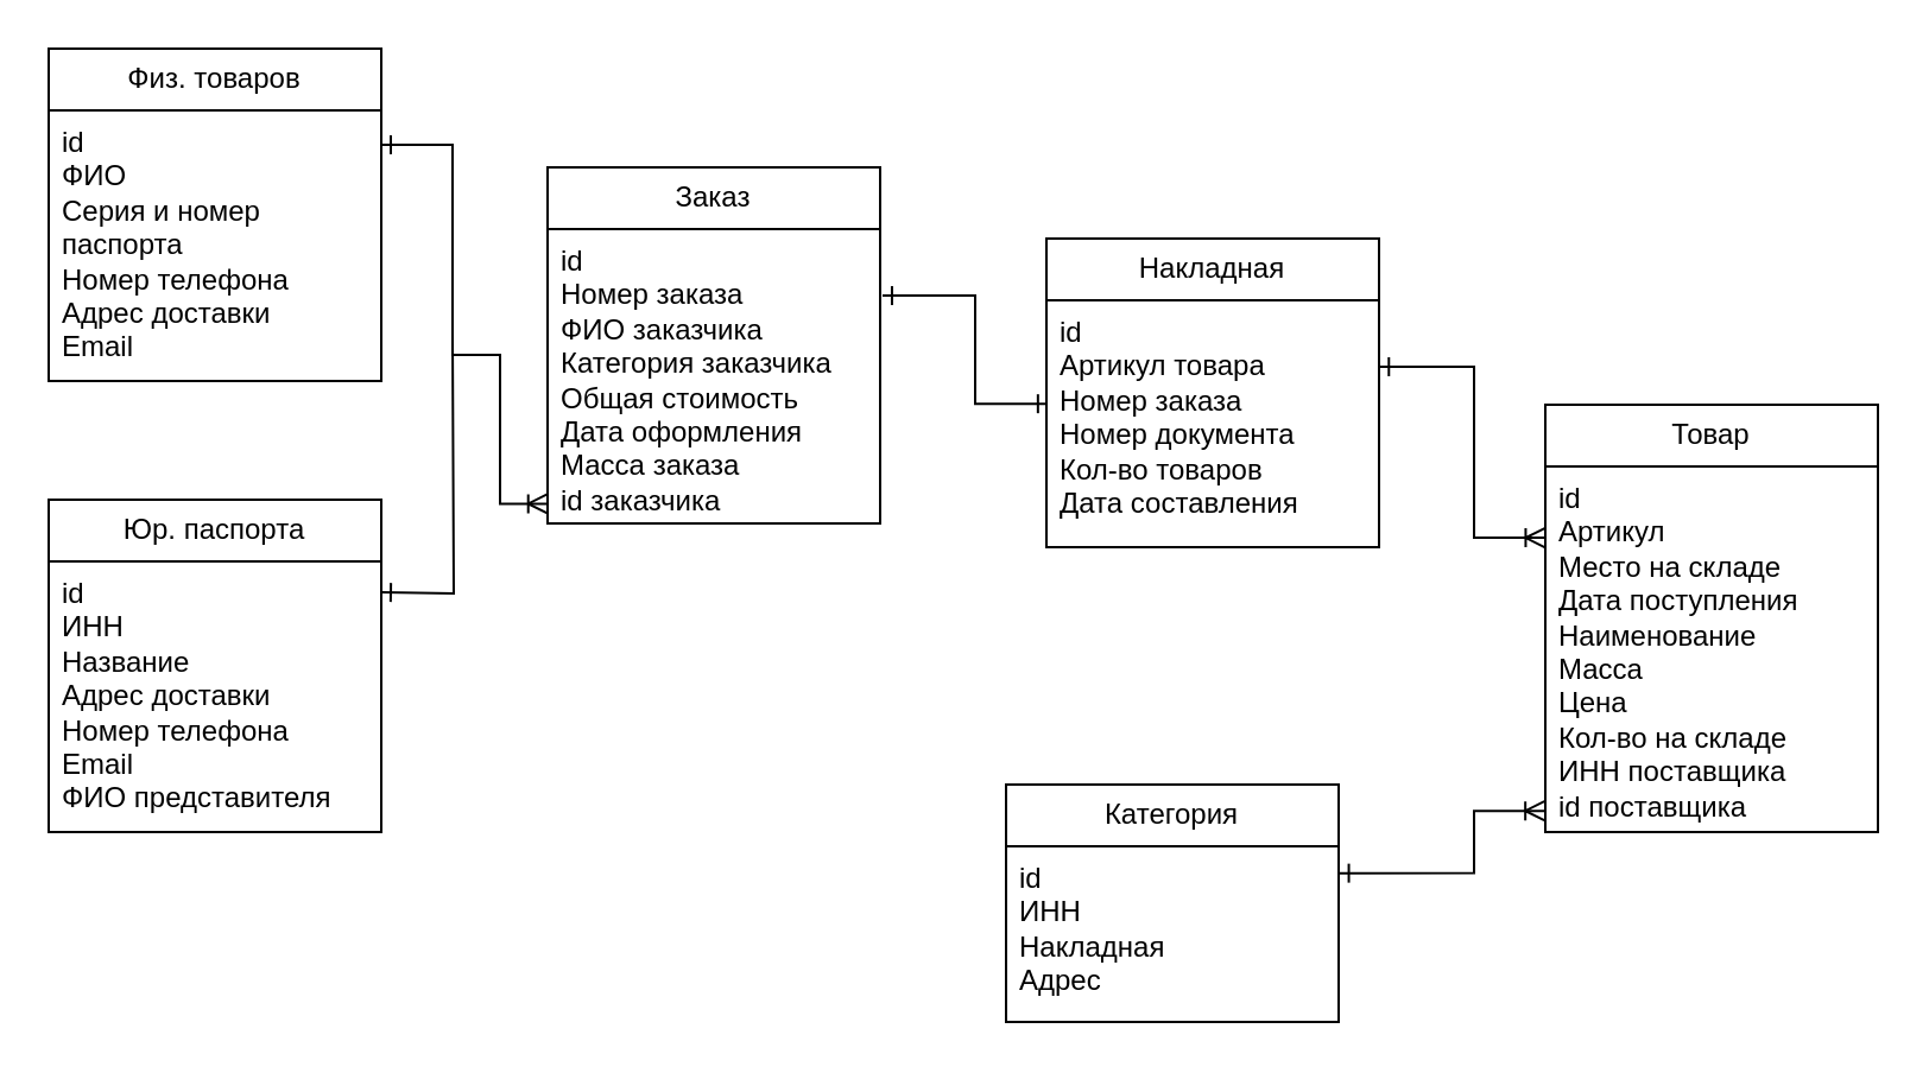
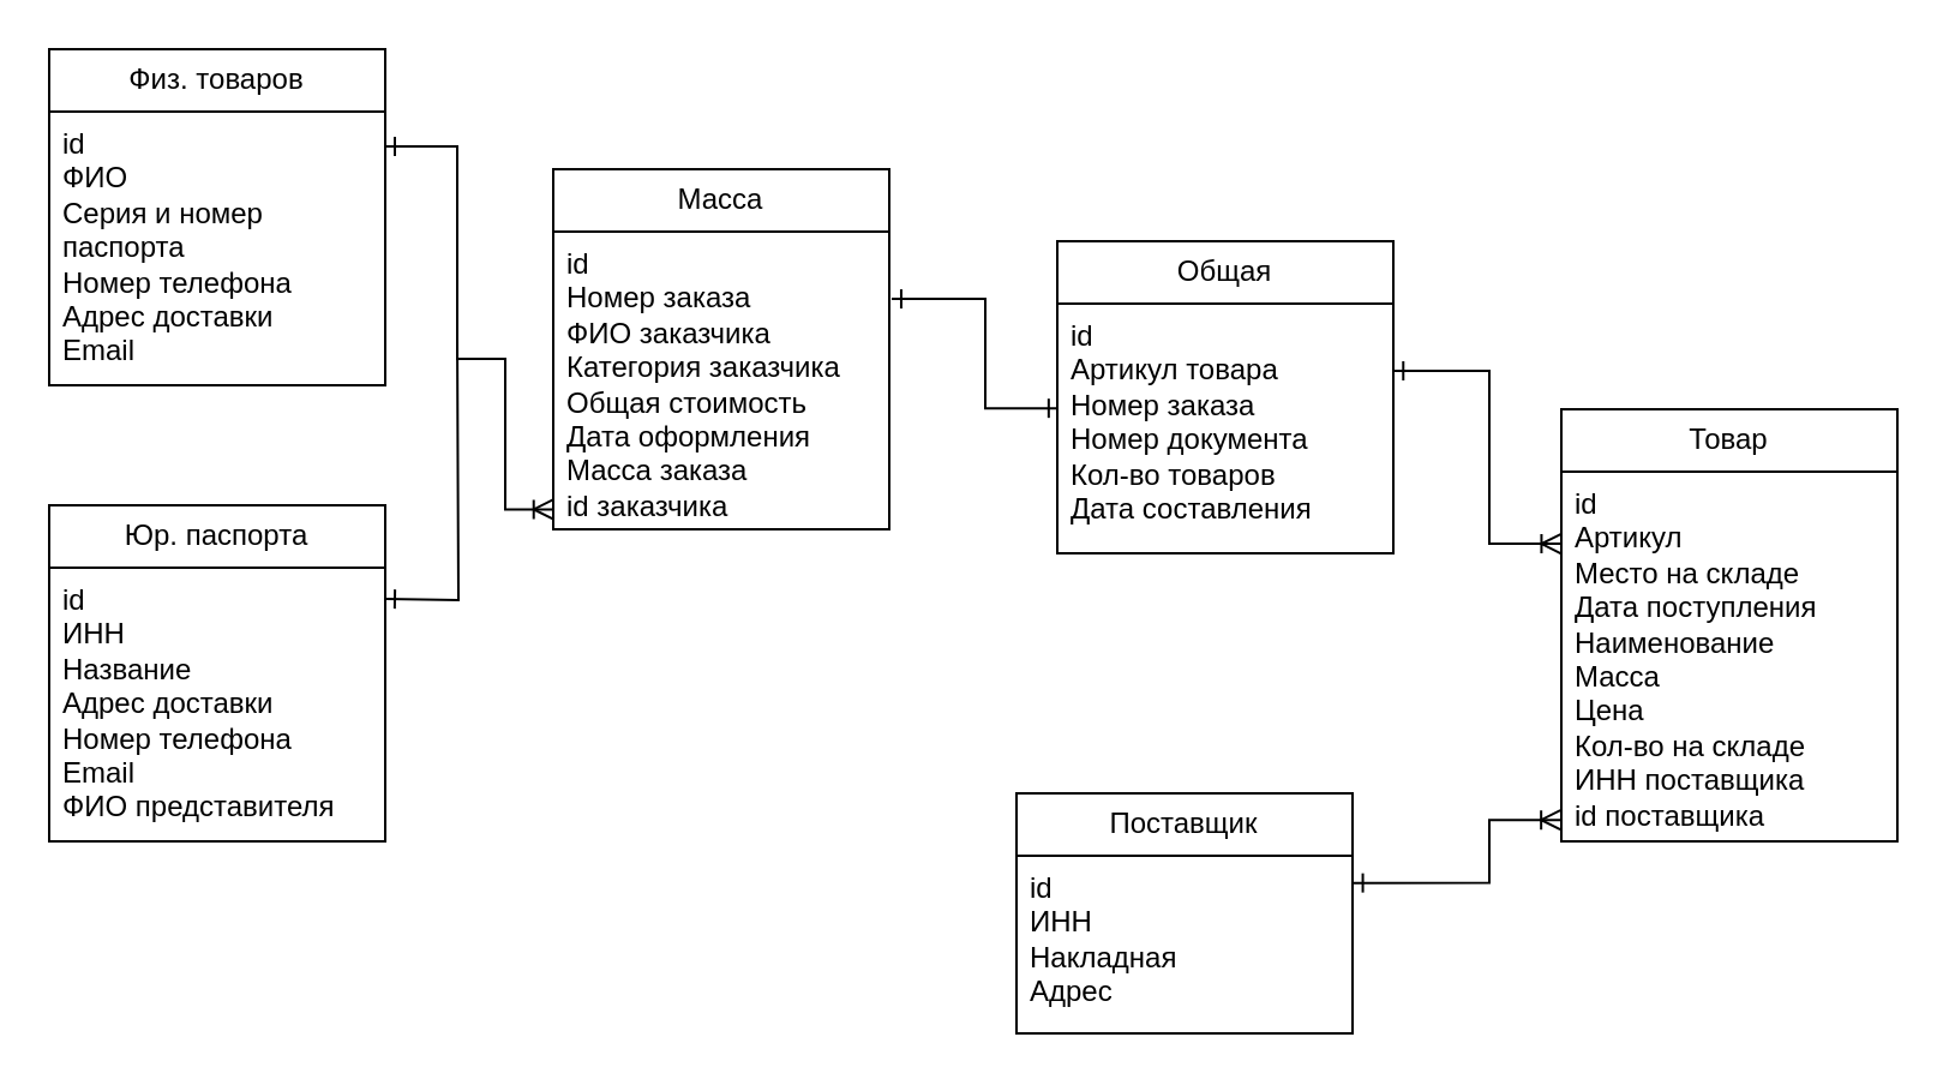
- <mxCell id="8" value="Заказ" style="swimlane;fontStyle=0;childLayout=stackLayout;horizontal=1;startSize=26;fillColor=none;horizontalStack=0;resizeParent=1;resizeParentMax=0;resizeLast=0;collapsible=1;marginBottom=0;whiteSpace=wrap;html=1;" vertex="1" parent="1"><mxGeometry x="230" y="70" width="140" height="150" as="geometry" /></mxCell>
+ <mxCell id="8" value="Масса" style="swimlane;fontStyle=0;childLayout=stackLayout;horizontal=1;startSize=26;fillColor=none;horizontalStack=0;resizeParent=1;resizeParentMax=0;resizeLast=0;collapsible=1;marginBottom=0;whiteSpace=wrap;html=1;" vertex="1" parent="1"><mxGeometry x="230" y="70" width="140" height="150" as="geometry" /></mxCell>
- <mxCell id="10" value="Накладная" style="swimlane;fontStyle=0;childLayout=stackLayout;horizontal=1;startSize=26;fillColor=none;horizontalStack=0;resizeParent=1;resizeParentMax=0;resizeLast=0;collapsible=1;marginBottom=0;whiteSpace=wrap;html=1;" vertex="1" parent="1"><mxGeometry x="440" y="100" width="140" height="130" as="geometry" /></mxCell>
+ <mxCell id="10" value="Общая" style="swimlane;fontStyle=0;childLayout=stackLayout;horizontal=1;startSize=26;fillColor=none;horizontalStack=0;resizeParent=1;resizeParentMax=0;resizeLast=0;collapsible=1;marginBottom=0;whiteSpace=wrap;html=1;" vertex="1" parent="1"><mxGeometry x="440" y="100" width="140" height="130" as="geometry" /></mxCell>
- <mxCell id="6" value="Категория" style="swimlane;fontStyle=0;childLayout=stackLayout;horizontal=1;startSize=26;fillColor=none;horizontalStack=0;resizeParent=1;resizeParentMax=0;resizeLast=0;collapsible=1;marginBottom=0;whiteSpace=wrap;html=1;" vertex="1" parent="1"><mxGeometry x="423" y="330" width="140" height="100" as="geometry" /></mxCell>
+ <mxCell id="6" value="Поставщик" style="swimlane;fontStyle=0;childLayout=stackLayout;horizontal=1;startSize=26;fillColor=none;horizontalStack=0;resizeParent=1;resizeParentMax=0;resizeLast=0;collapsible=1;marginBottom=0;whiteSpace=wrap;html=1;" vertex="1" parent="1"><mxGeometry x="423" y="330" width="140" height="100" as="geometry" /></mxCell>
